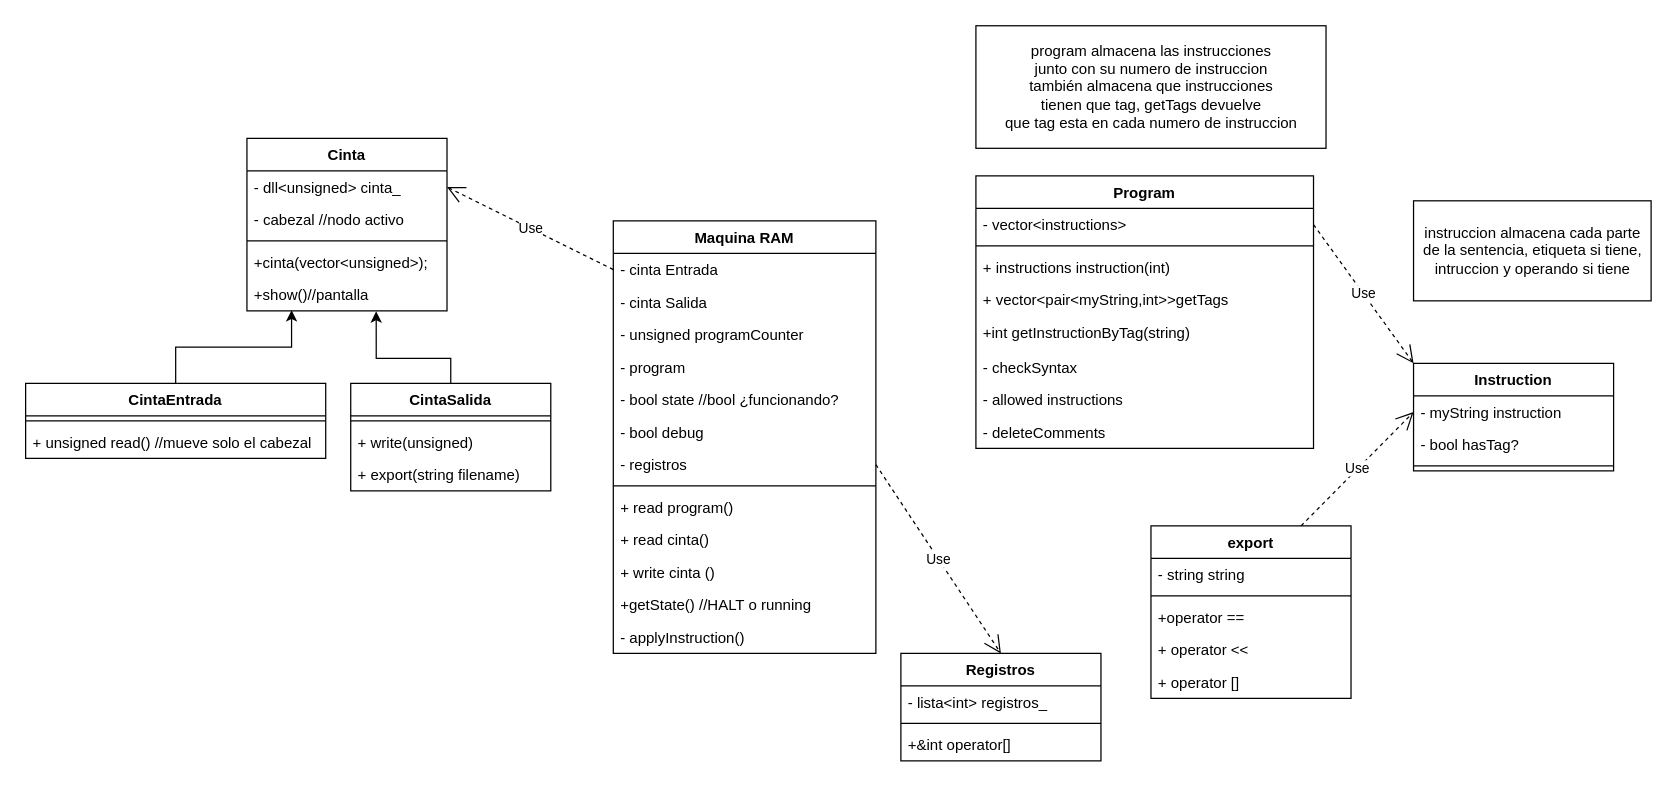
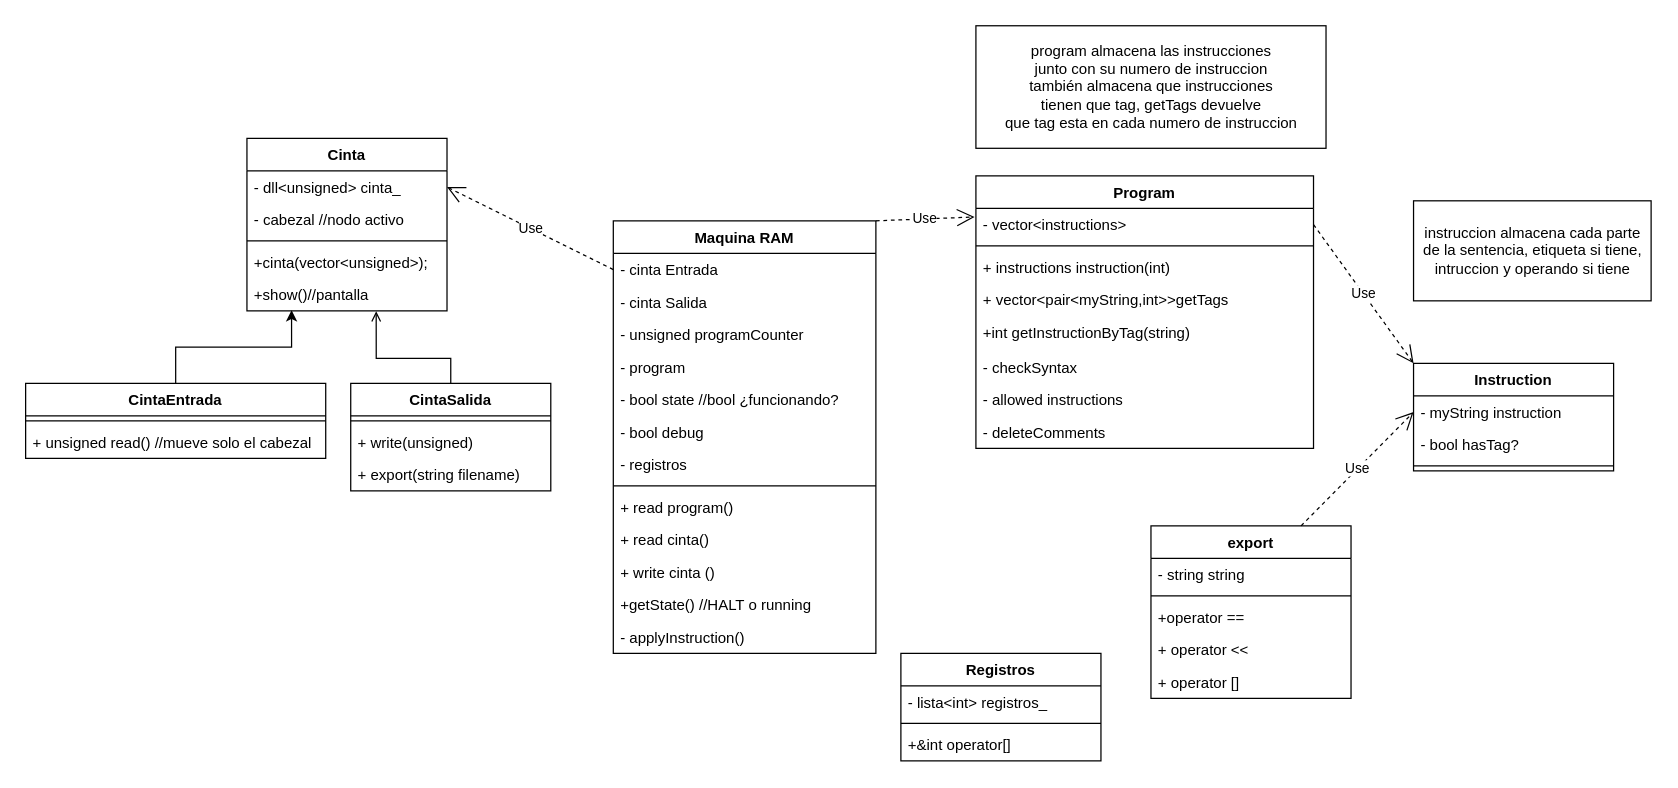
+ <mxCell id="32" value="Use" style="endArrow=open;endSize=12;dashed=1;html=1;exitX=1;exitY=0;exitDx=0;exitDy=0;entryX=-0.004;entryY=0.151;entryDx=0;entryDy=0;entryPerimeter=0;" parent="1" source="8" target="23" edge="1"><mxGeometry width="160" relative="1" as="geometry"><mxPoint x="660" y="180" as="sourcePoint" /><mxPoint x="750" y="73" as="targetPoint" /></mxGeometry></mxCell>
- <mxCell id="50" style="edgeStyle=orthogonalEdgeStyle;rounded=0;orthogonalLoop=1;jettySize=auto;html=1;exitX=0.5;exitY=0;exitDx=0;exitDy=0;entryX=0.646;entryY=1.016;entryDx=0;entryDy=0;entryPerimeter=0;" parent="1" source="51" target="7" edge="1"><mxGeometry relative="1" as="geometry"><Array as="points"><mxPoint x="360" y="286" /><mxPoint x="300" y="286" /><mxPoint x="300" y="248" /></Array></mxGeometry></mxCell>
+ <mxCell id="50" style="edgeStyle=orthogonalEdgeStyle;rounded=0;orthogonalLoop=1;jettySize=auto;html=1;exitX=0.5;exitY=0;exitDx=0;exitDy=0;entryX=0.646;entryY=1.016;entryDx=0;entryDy=0;entryPerimeter=0;endArrow=open;" parent="1" source="51" target="7" edge="1"><mxGeometry relative="1" as="geometry"><Array as="points"><mxPoint x="360" y="286" /><mxPoint x="300" y="286" /><mxPoint x="300" y="248" /></Array></mxGeometry></mxCell>
- <mxCell id="60" value="Use" style="endArrow=open;endSize=12;dashed=1;html=1;exitX=1;exitY=0.5;exitDx=0;exitDy=0;entryX=0.5;entryY=0;entryDx=0;entryDy=0;" edge="1" parent="1" source="15" target="56"><mxGeometry width="160" relative="1" as="geometry"><mxPoint x="710" y="186" as="sourcePoint" /><mxPoint x="788.92" y="182.918" as="targetPoint" /></mxGeometry></mxCell>
